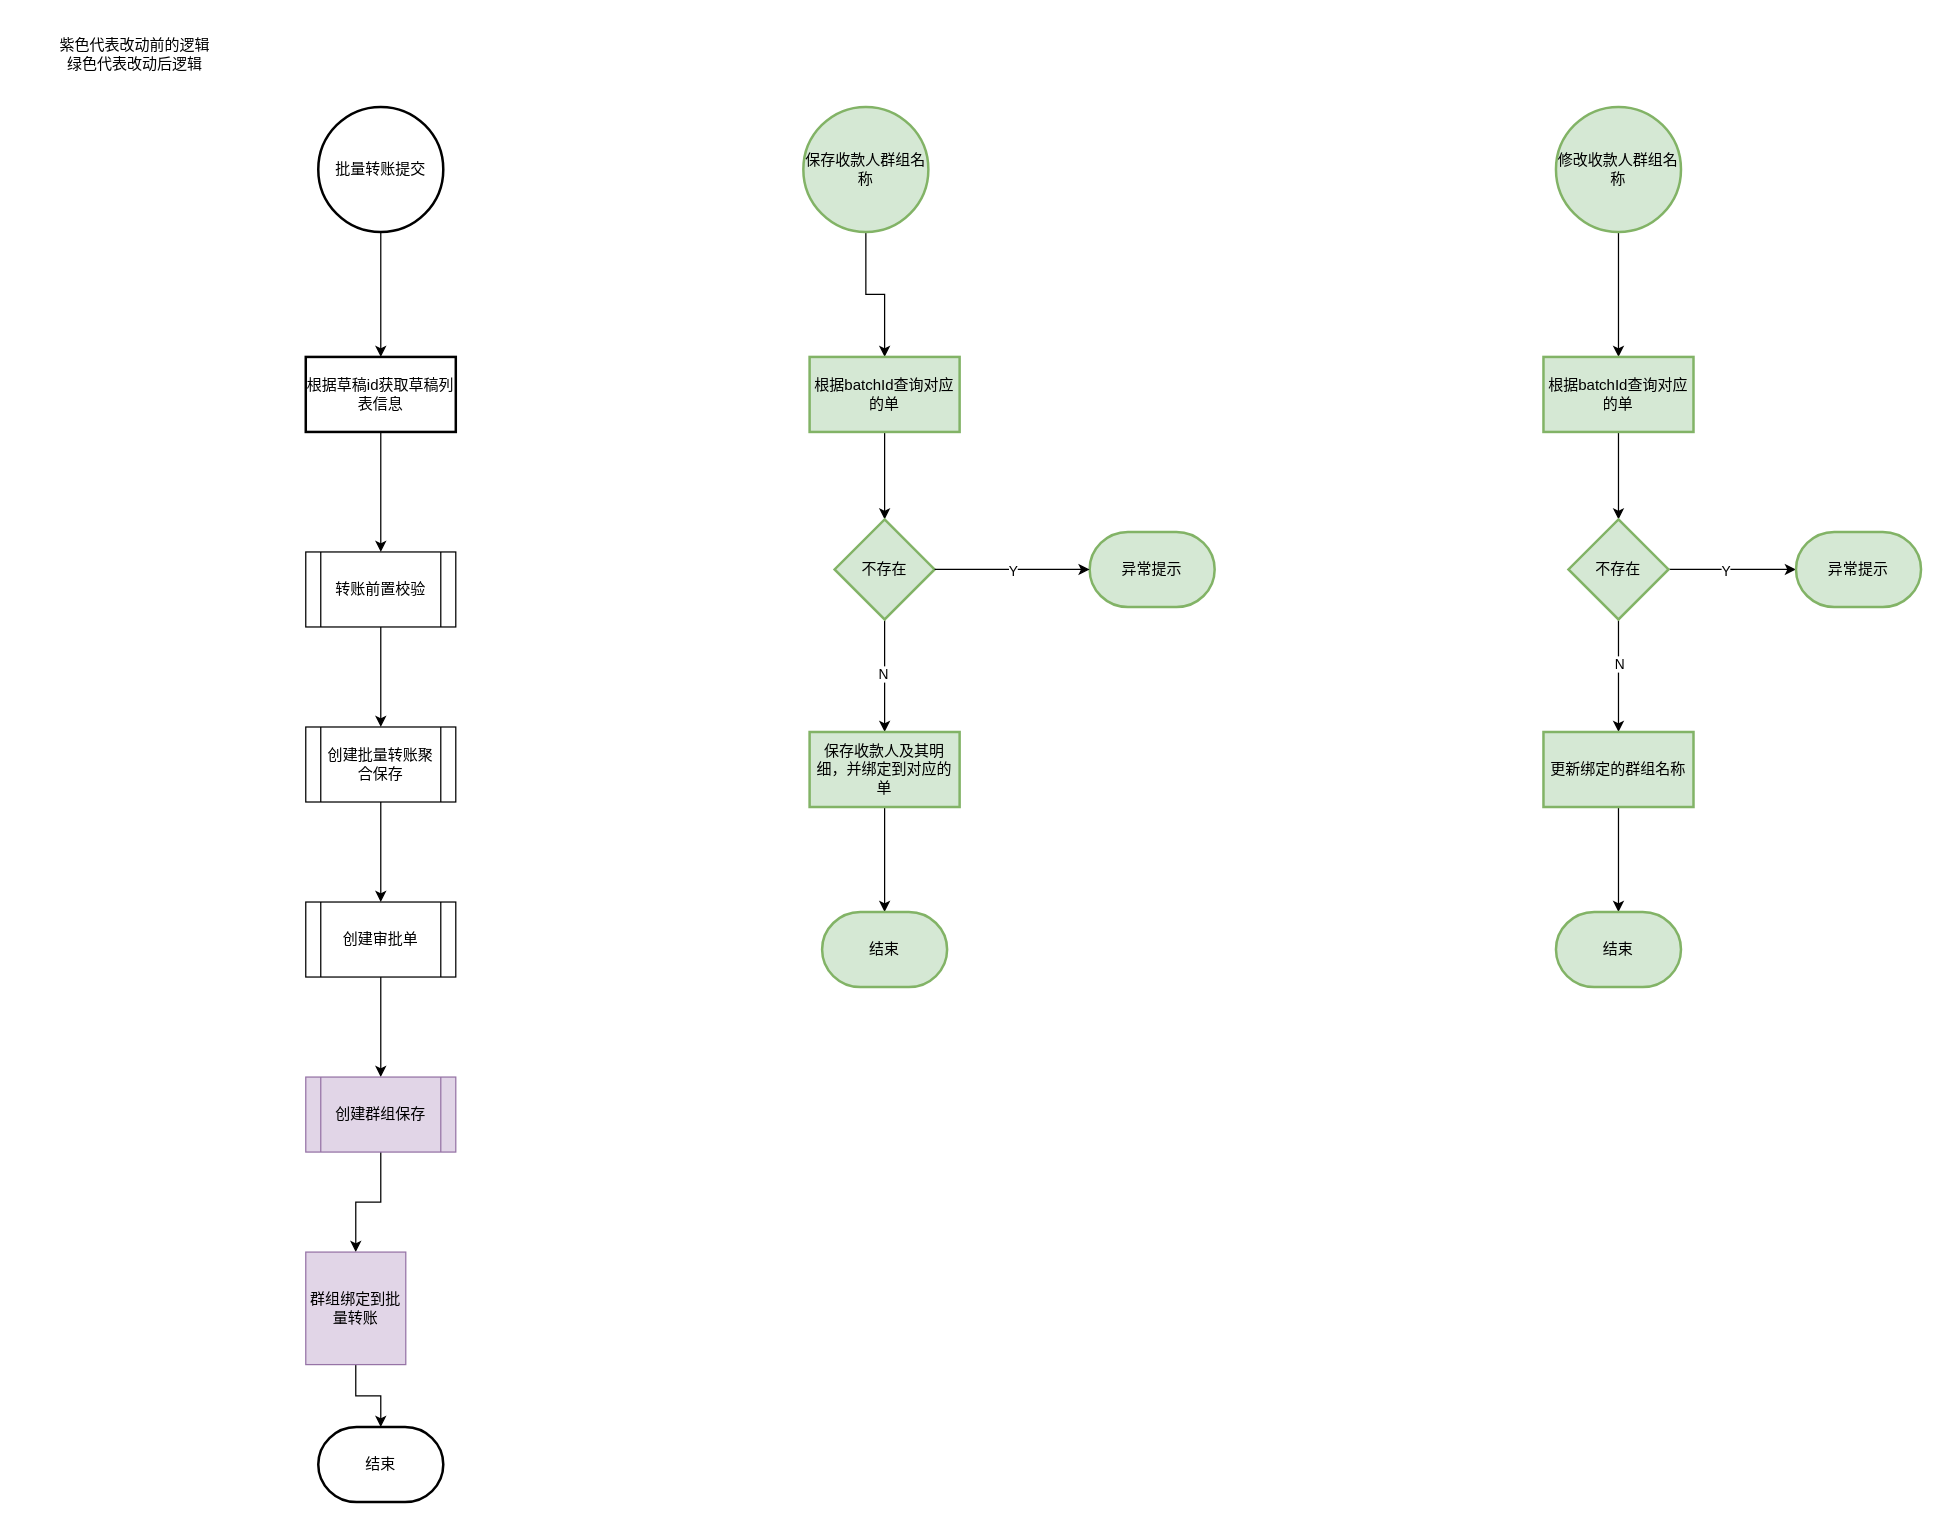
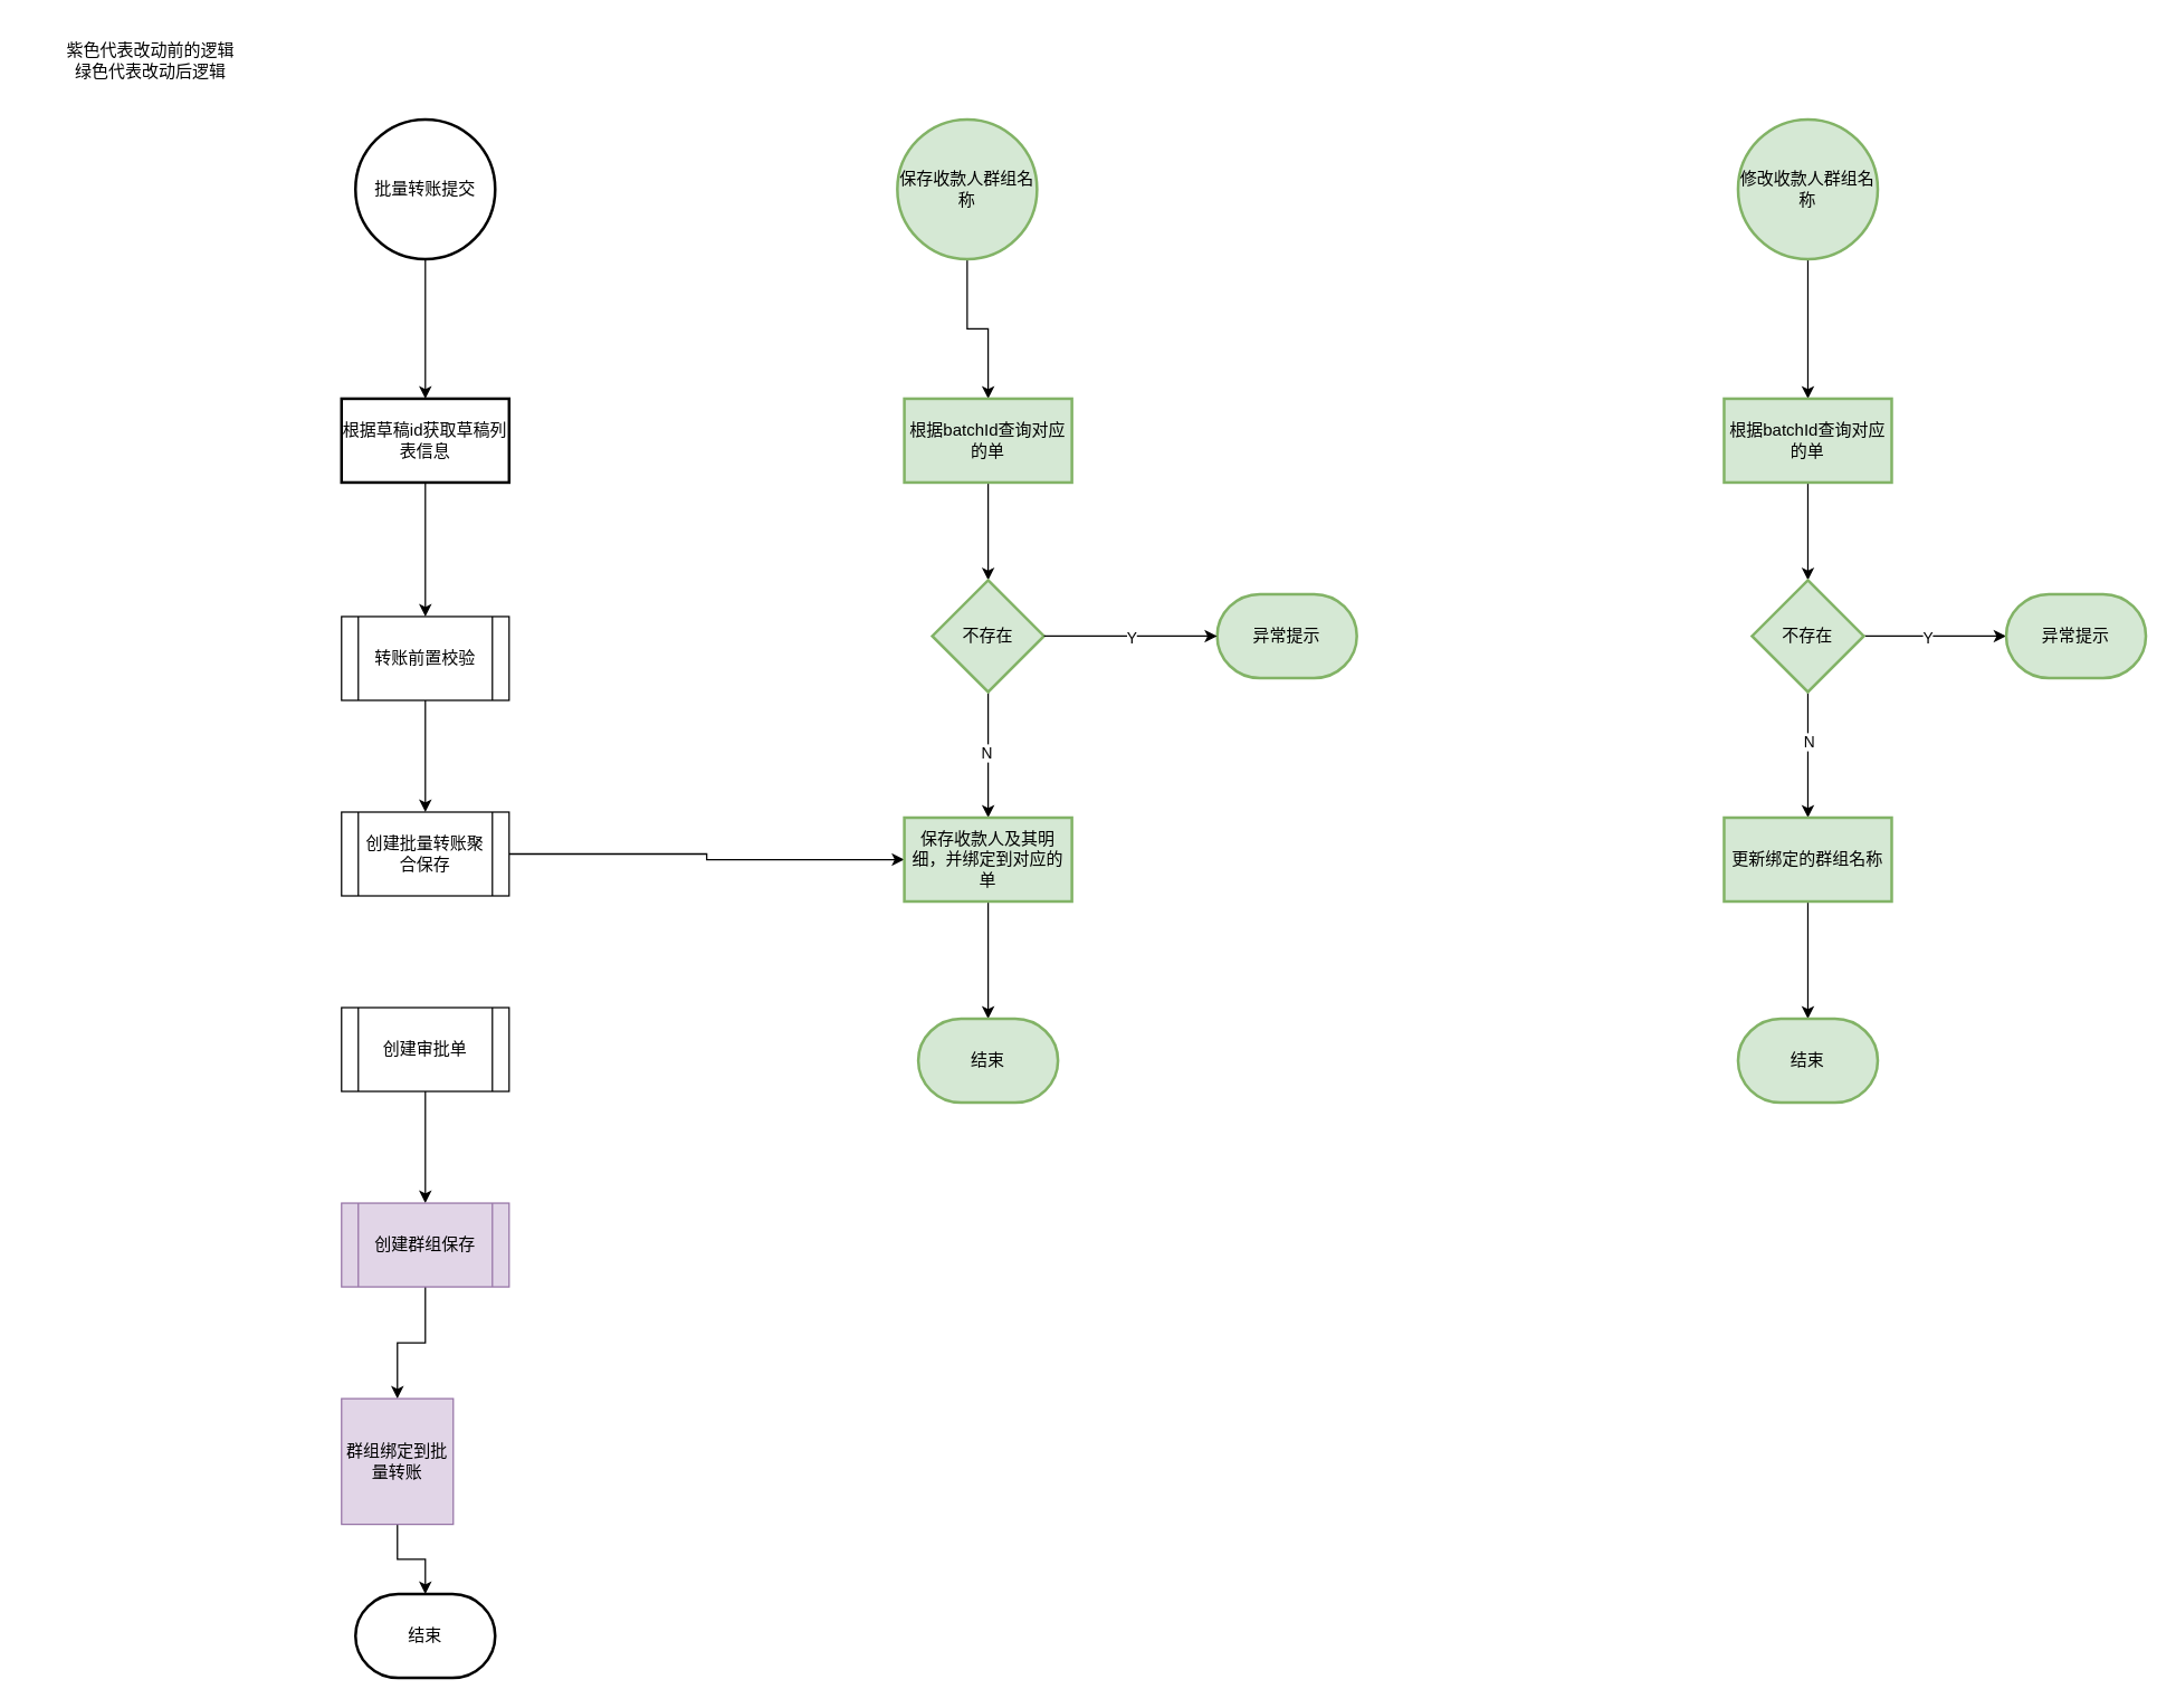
- <mxCell id="8" value="" style="edgeStyle=orthogonalEdgeStyle;rounded=0;orthogonalLoop=1;jettySize=auto;html=1;" edge="1" parent="1" source="9" target="11"><mxGeometry relative="1" as="geometry" /></mxCell>
+ <mxCell id="8" value="" style="edgeStyle=orthogonalEdgeStyle;rounded=0;orthogonalLoop=1;jettySize=auto;html=1;" edge="1" parent="1" source="9" target="29"><mxGeometry relative="1" as="geometry" /></mxCell>
